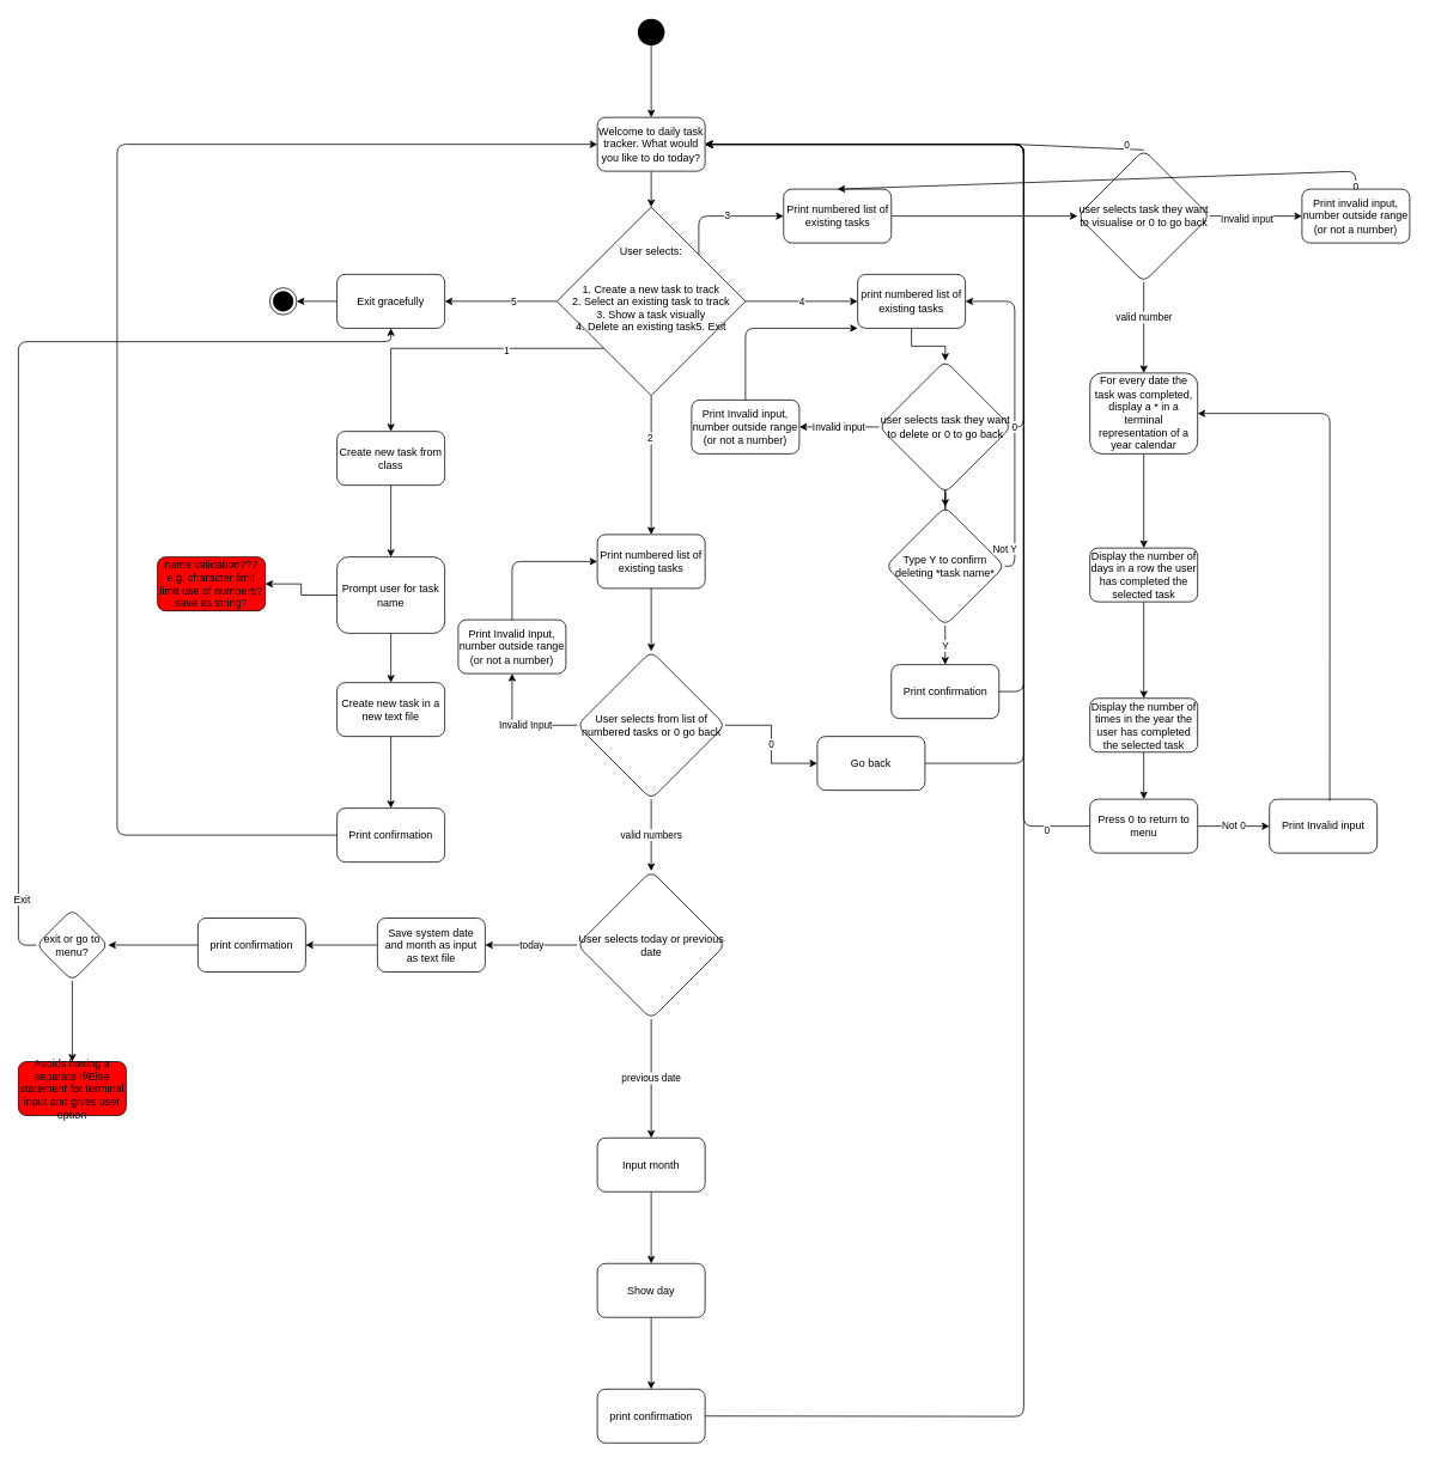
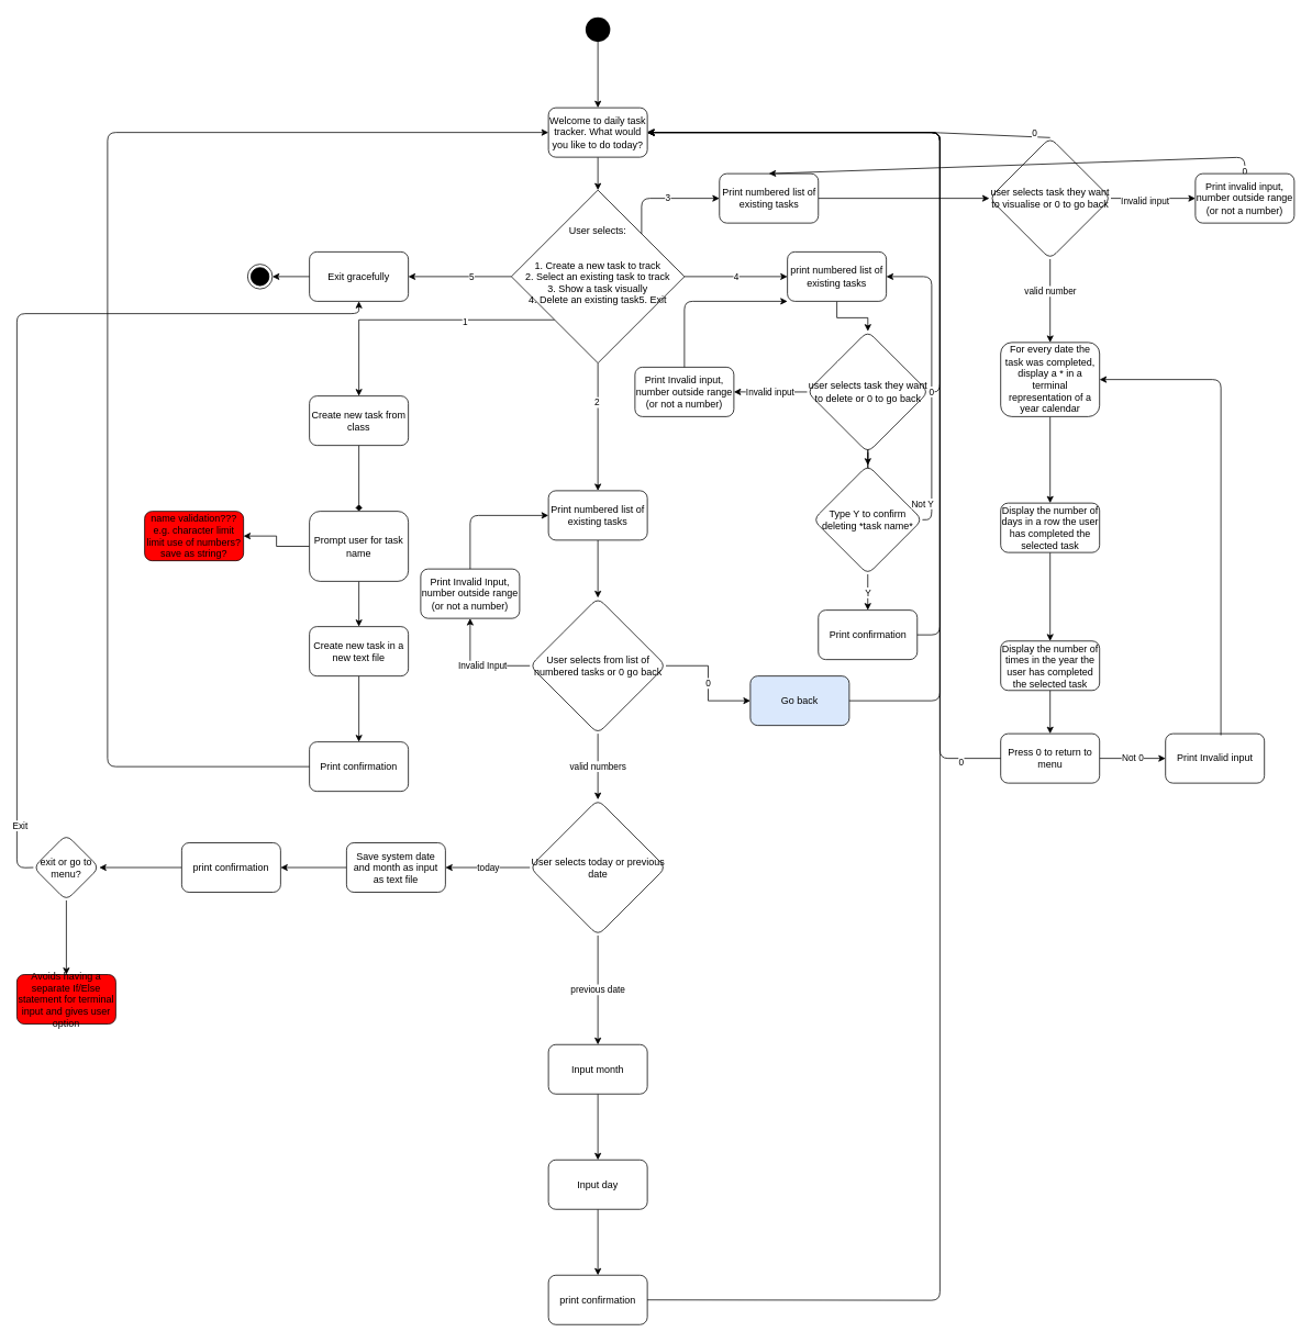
- <mxCell id="11" value="" style="edgeStyle=orthogonalEdgeStyle;rounded=0;orthogonalLoop=1;jettySize=auto;html=1;" edge="1" parent="1" source="12" target="25"><mxGeometry relative="1" as="geometry" /></mxCell>
+ <mxCell id="11" value="" style="edgeStyle=orthogonalEdgeStyle;rounded=0;orthogonalLoop=1;jettySize=auto;html=1;endArrow=diamond;" edge="1" parent="1" source="12" target="25"><mxGeometry relative="1" as="geometry" /></mxCell>
- <mxCell id="36" value="Go back" style="whiteSpace=wrap;html=1;rounded=1;" vertex="1" parent="1"><mxGeometry x="910" y="820" width="120" height="60" as="geometry" /></mxCell>
+ <mxCell id="36" value="Go back" style="whiteSpace=wrap;html=1;rounded=1;fillColor=#dae8fc;" vertex="1" parent="1"><mxGeometry x="910" y="820" width="120" height="60" as="geometry" /></mxCell>
- <mxCell id="55" value="Show day" style="whiteSpace=wrap;html=1;rounded=1;" vertex="1" parent="1"><mxGeometry x="665" y="1407.5" width="120" height="60" as="geometry" /></mxCell>
+ <mxCell id="55" value="Input day" style="whiteSpace=wrap;html=1;rounded=1;" vertex="1" parent="1"><mxGeometry x="665" y="1407.5" width="120" height="60" as="geometry" /></mxCell>
